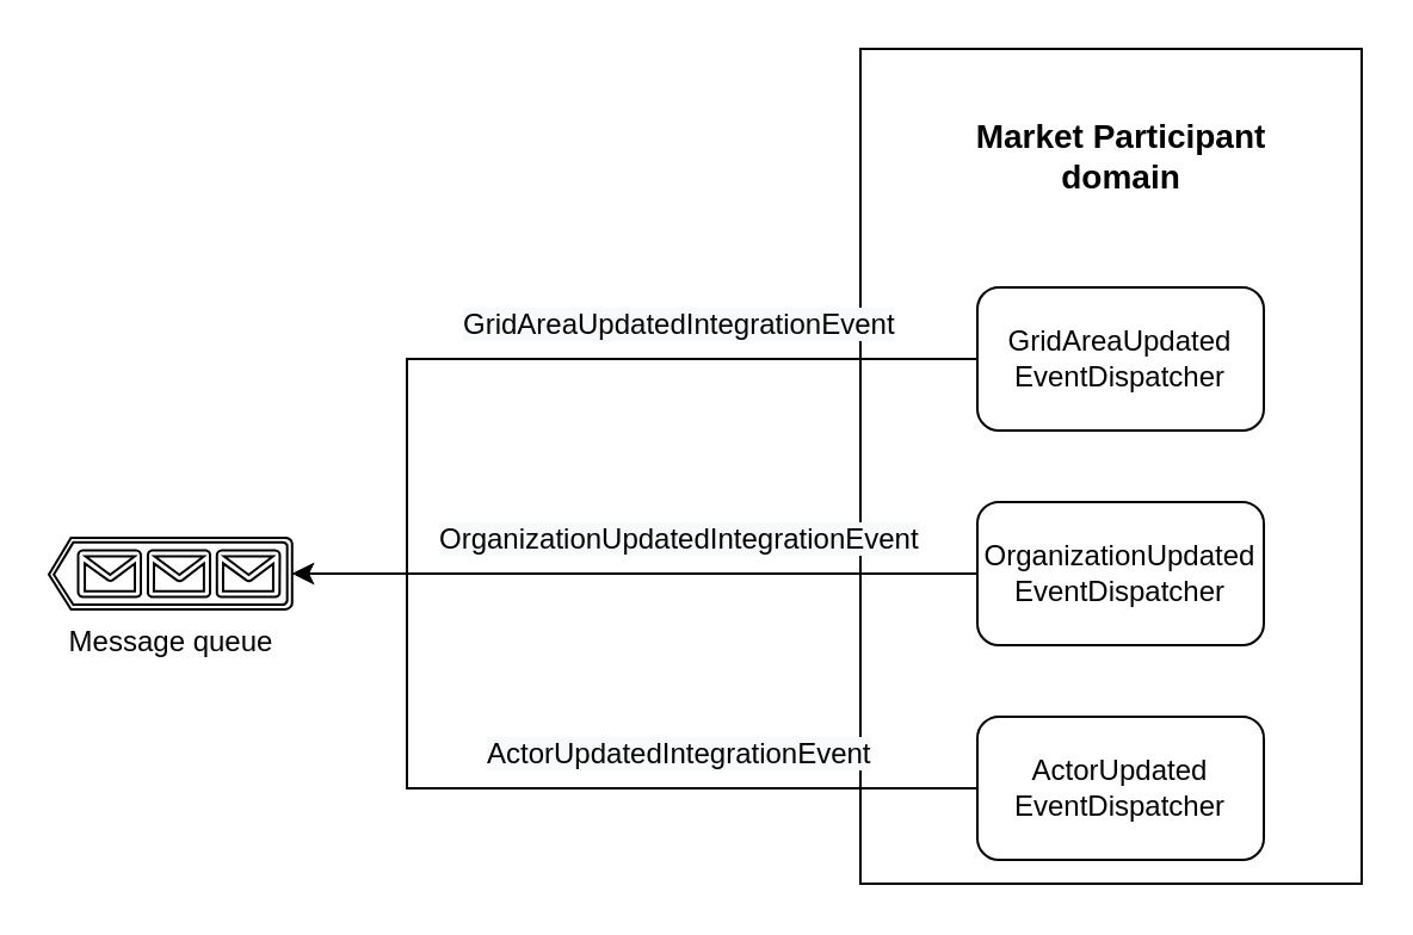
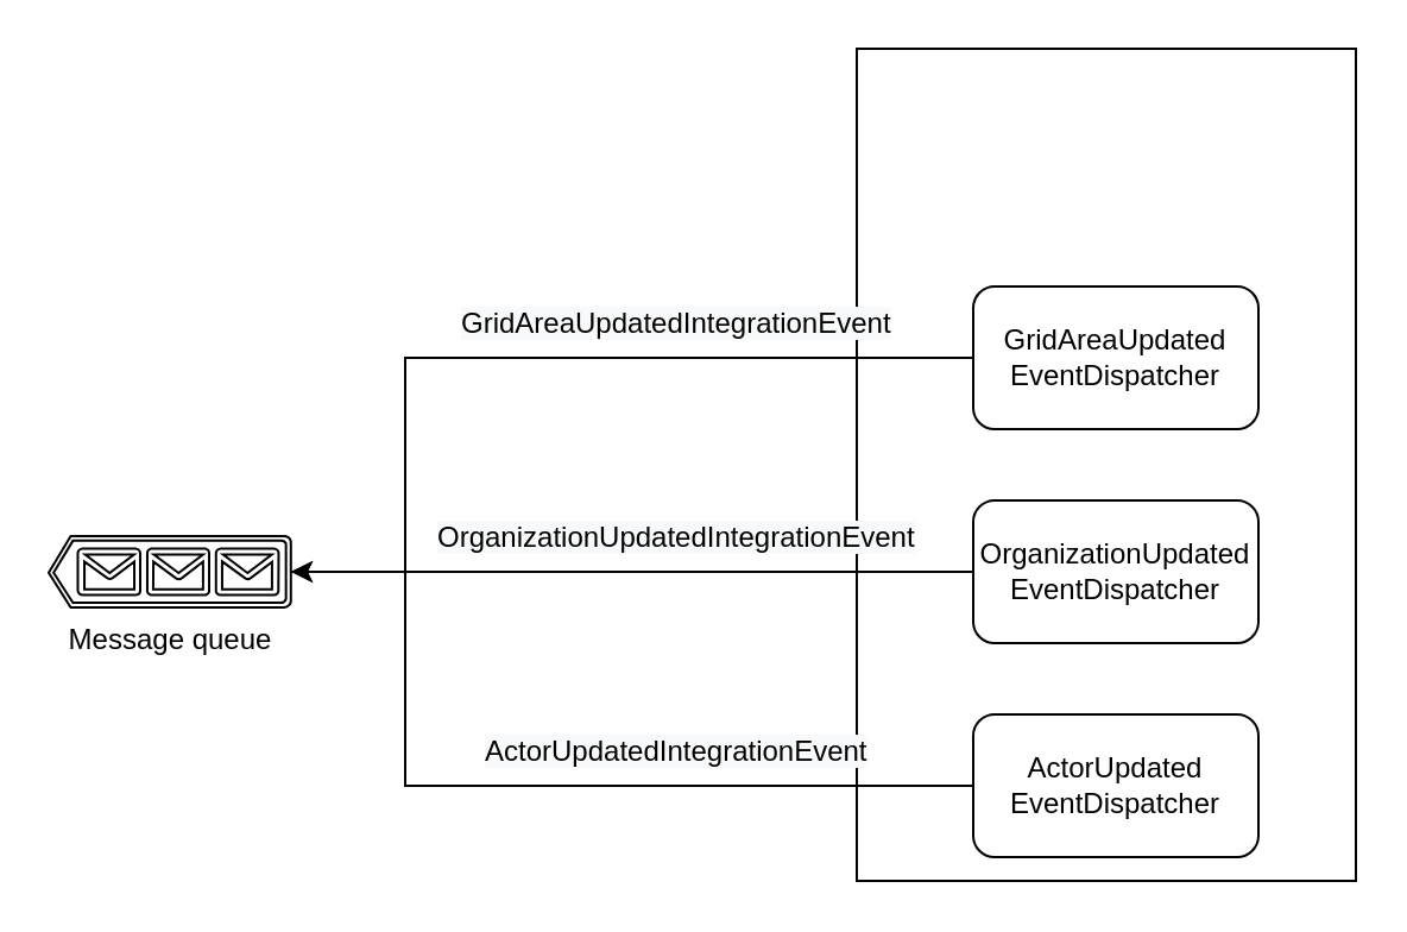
- <mxCell id="9" value="Market Participant domain" style="text;html=1;strokeColor=none;fillColor=none;align=center;verticalAlign=middle;whiteSpace=wrap;rounded=0;fontSize=14;fontStyle=1" parent="1" vertex="1"><mxGeometry x="404.5" y="30" width="129" height="70" as="geometry" /></mxCell>
